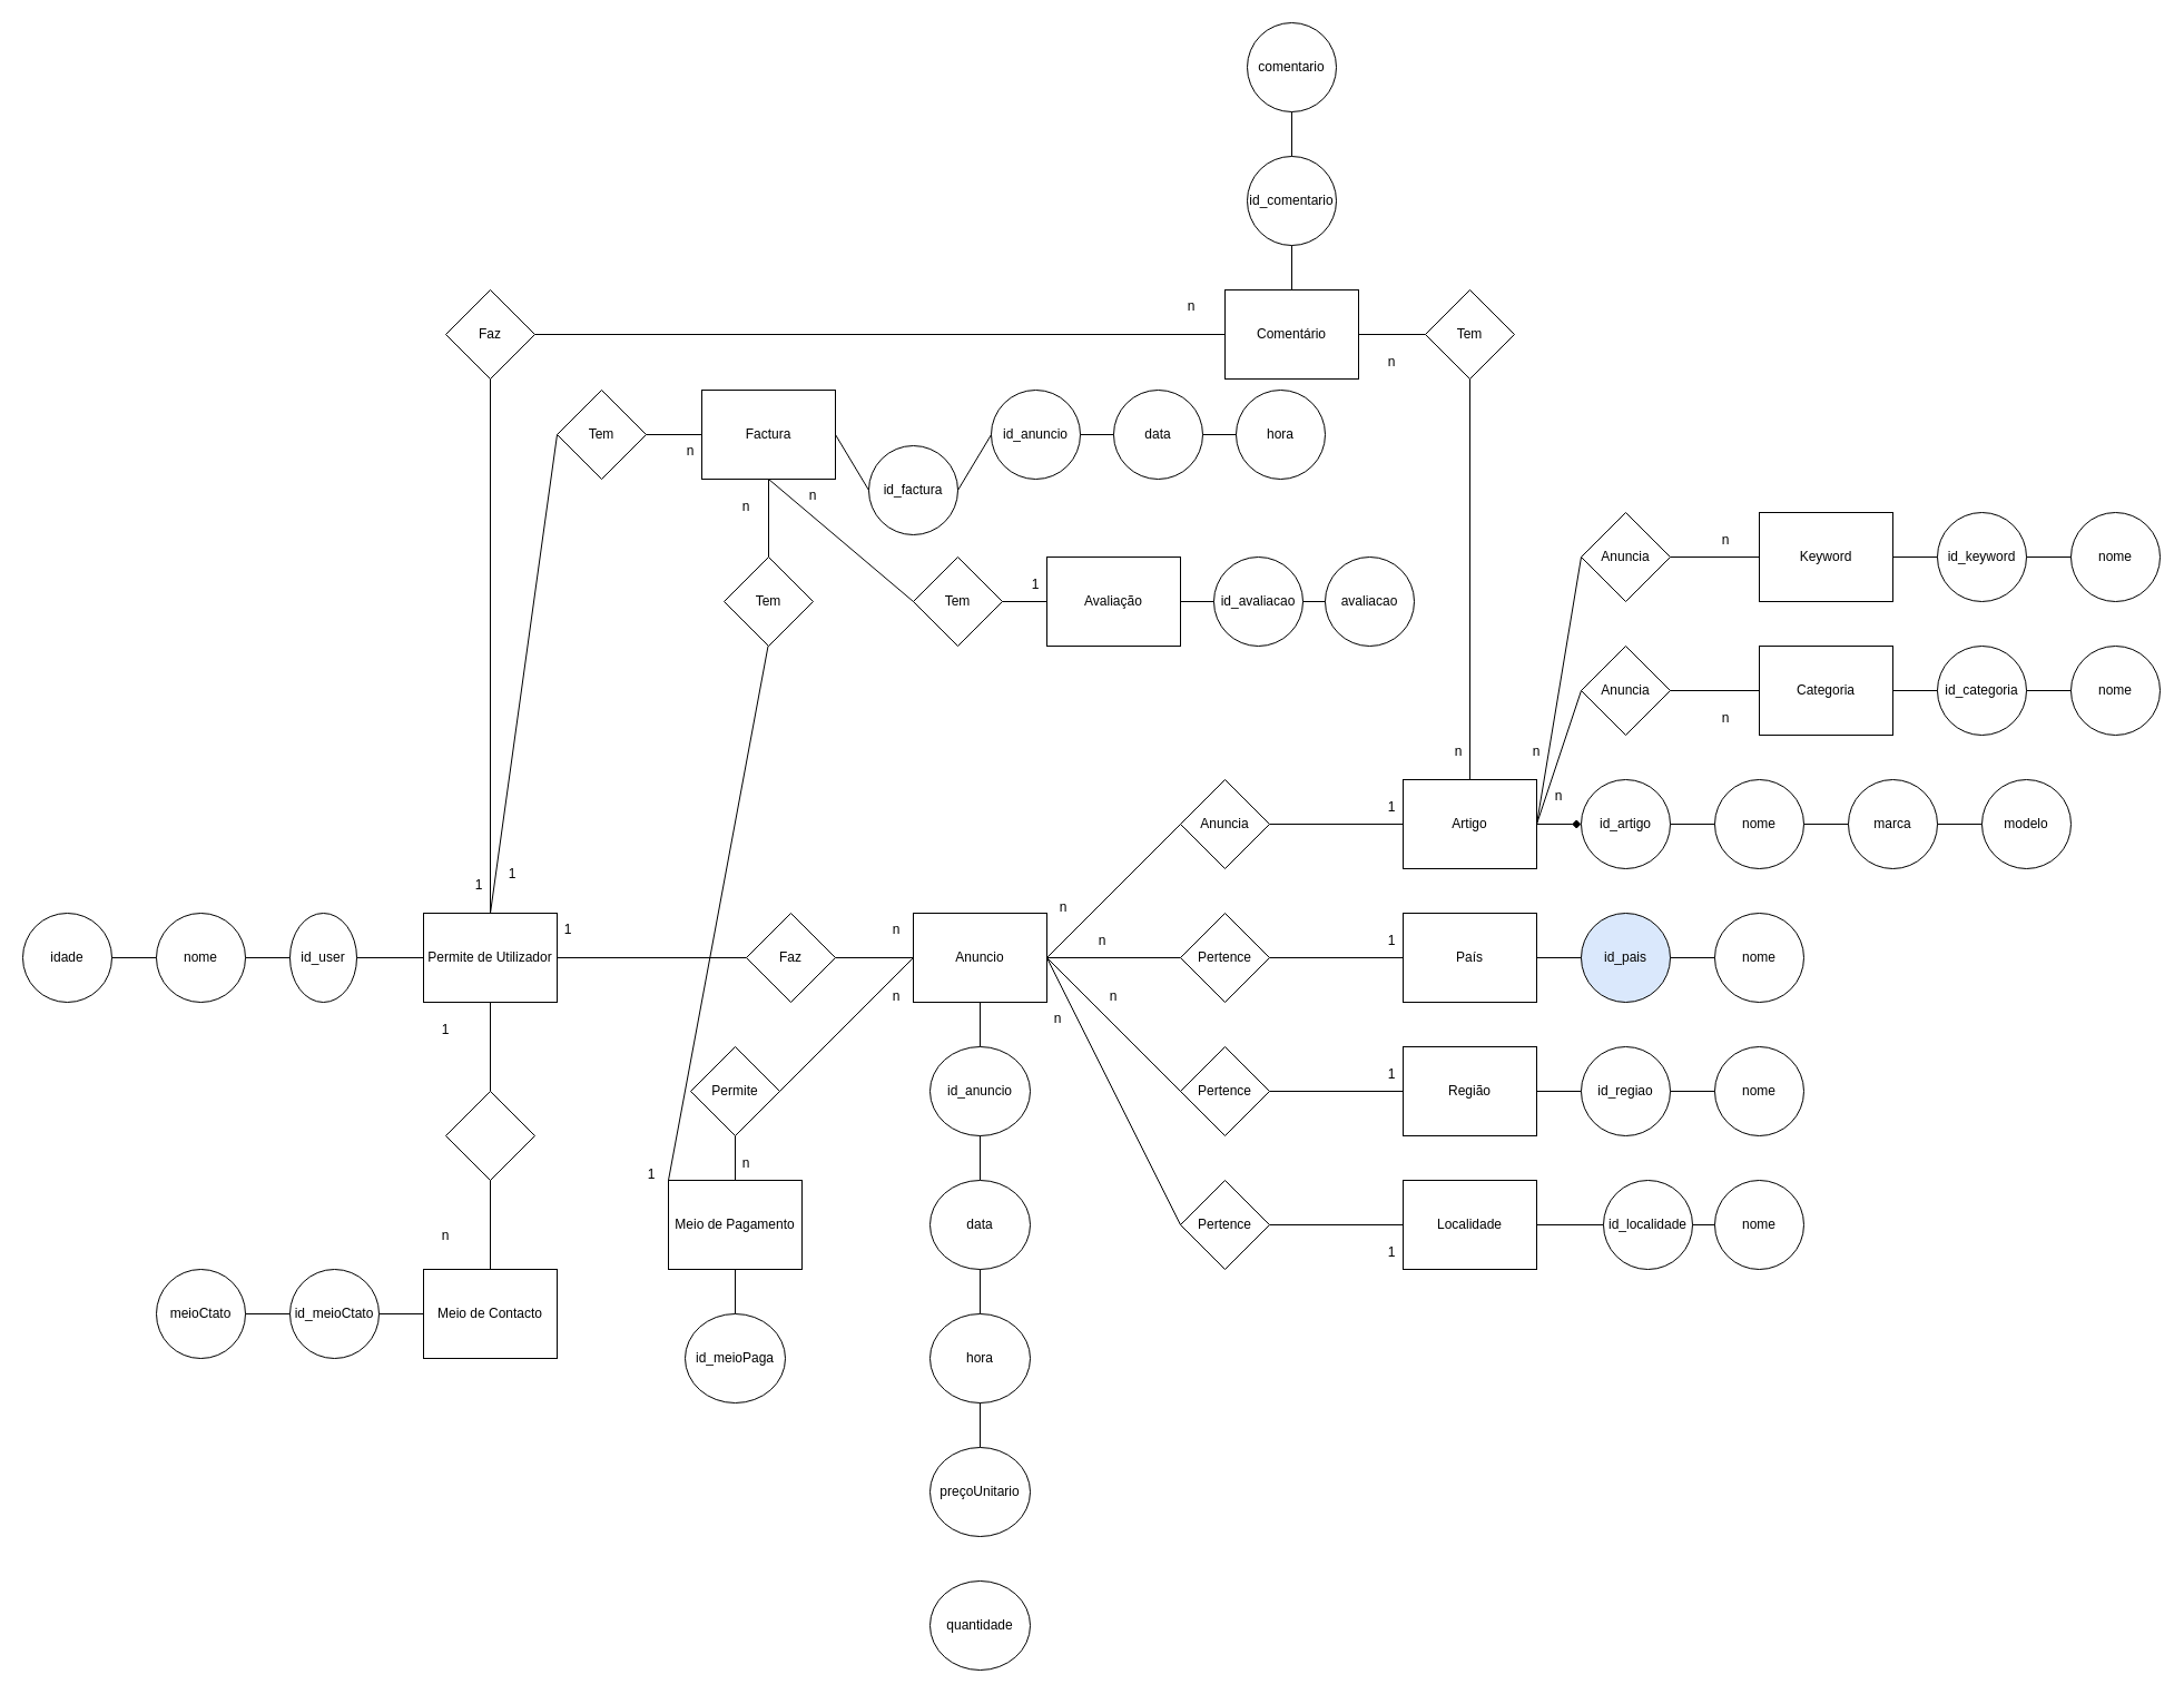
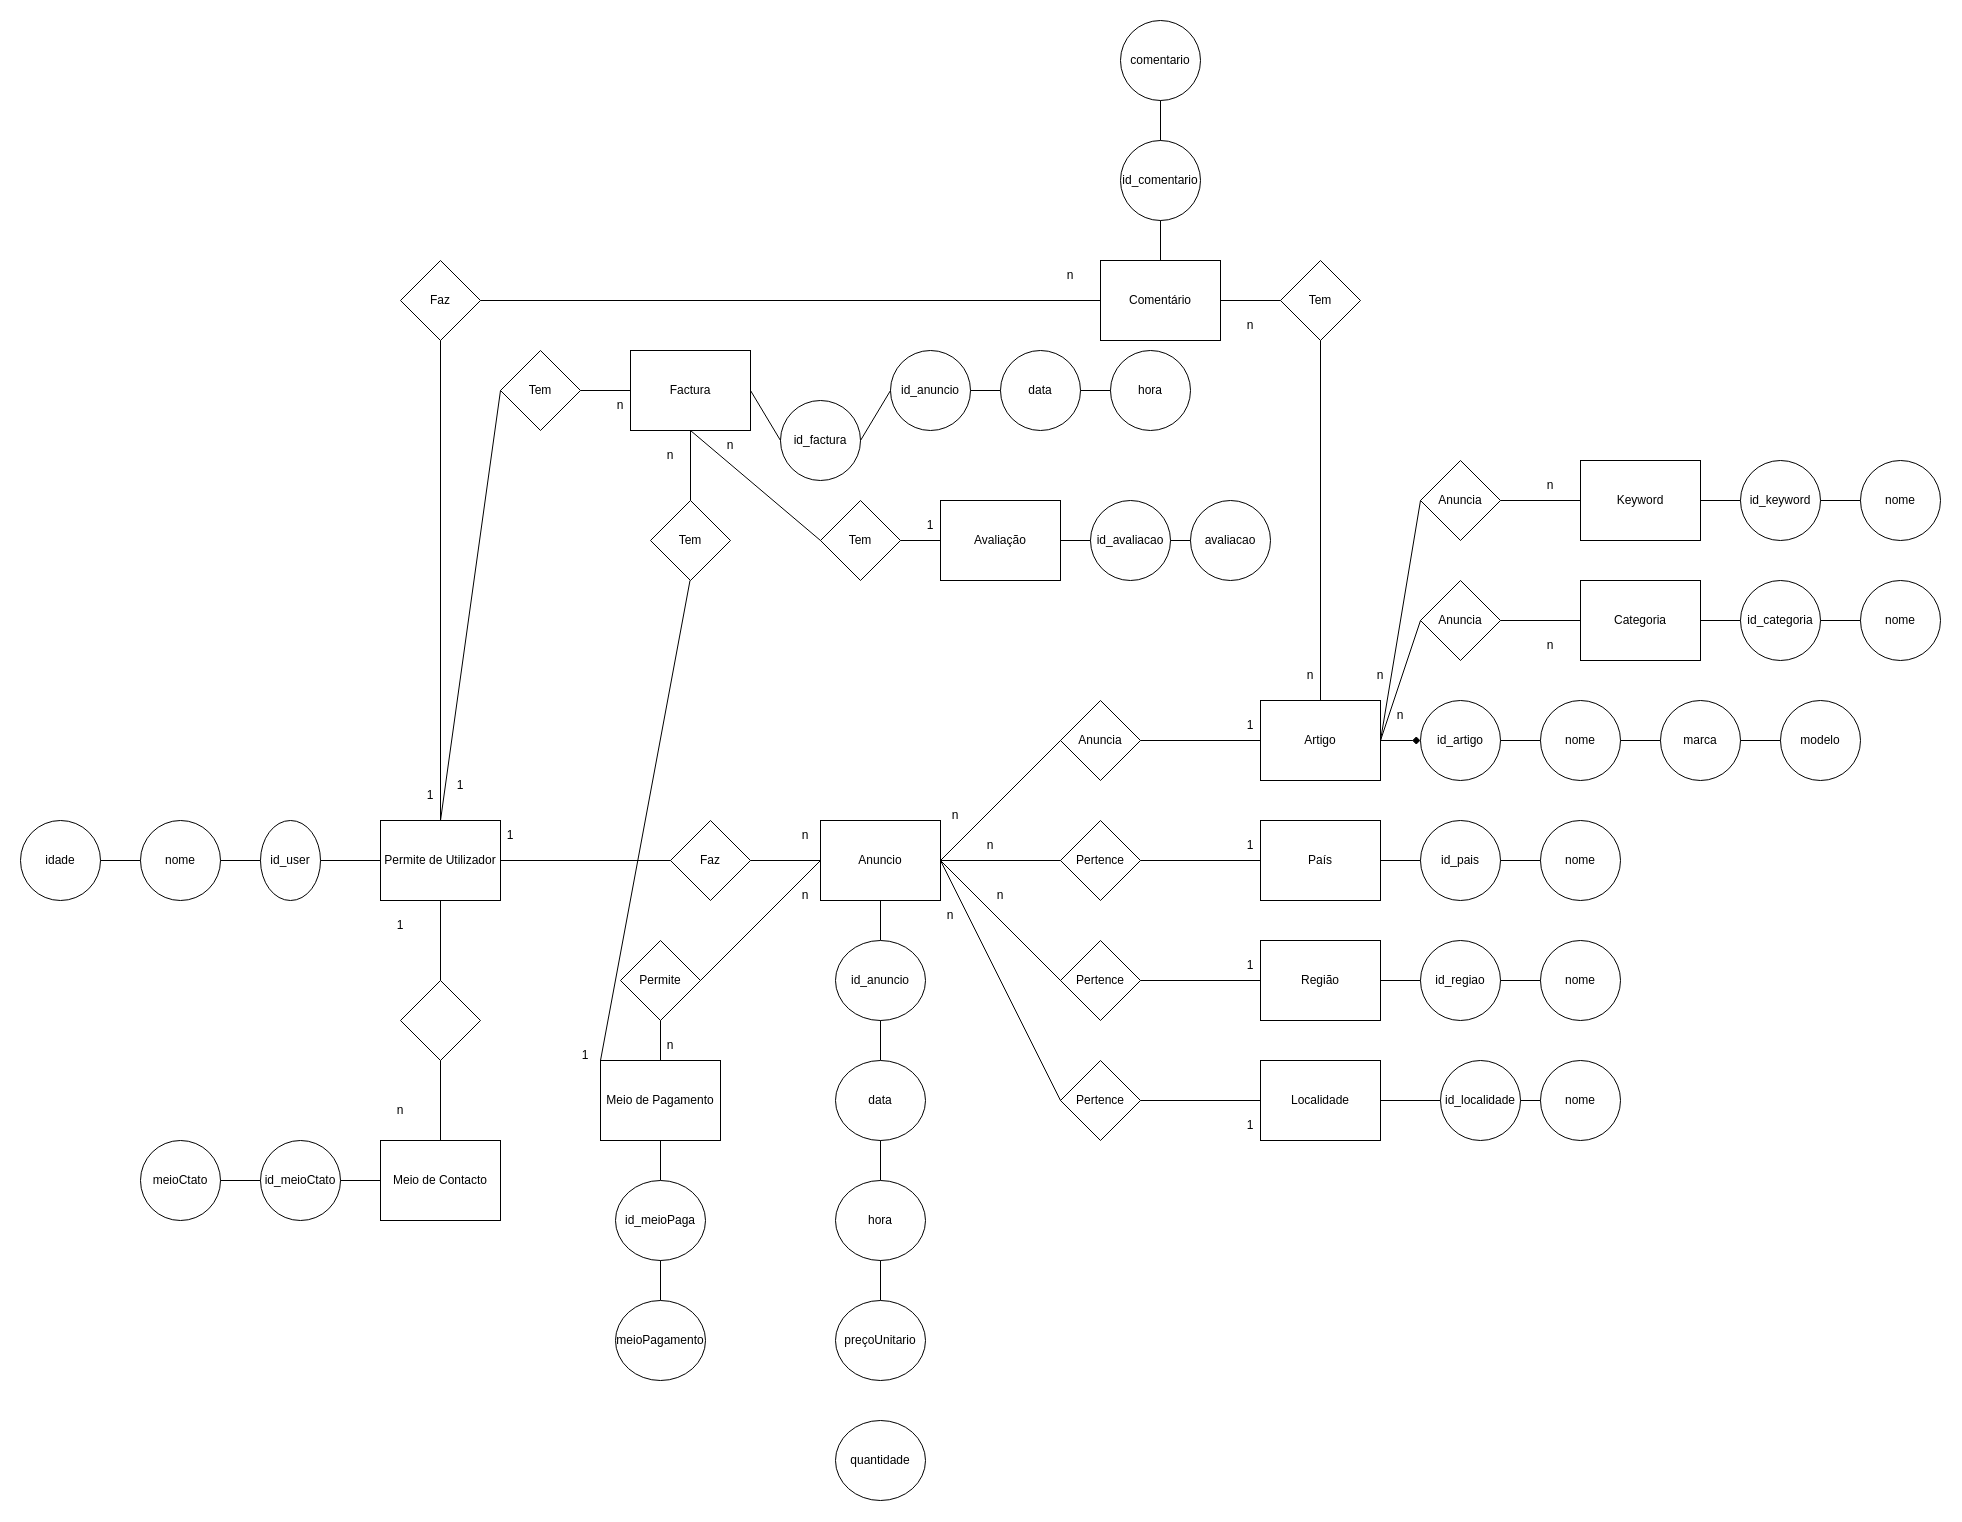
- <mxCell id="47" value="id_pais" style="ellipse;whiteSpace=wrap;html=1;fillColor=#dae8fc;" vertex="1" parent="1"><mxGeometry x="1420" y="820" width="80" height="80" as="geometry" /></mxCell>
+ <mxCell id="47" value="id_pais" style="ellipse;whiteSpace=wrap;html=1;" vertex="1" parent="1"><mxGeometry x="1420" y="820" width="80" height="80" as="geometry" /></mxCell>
+ <mxCell id="101" value="" style="endArrow=none;html=1;rounded=0;exitX=0.5;exitY=1;exitDx=0;exitDy=0;entryX=0.5;entryY=0;entryDx=0;entryDy=0;" edge="1" parent="1" source="100" target="102"><mxGeometry width="50" height="50" relative="1" as="geometry"><mxPoint x="660" y="1500" as="sourcePoint" /><mxPoint x="660" y="1610" as="targetPoint" /></mxGeometry></mxCell>
+ <mxCell id="102" value="meioPagamento" style="ellipse;whiteSpace=wrap;html=1;" vertex="1" parent="1"><mxGeometry x="615" y="1300" width="90" height="80" as="geometry" /></mxCell>
